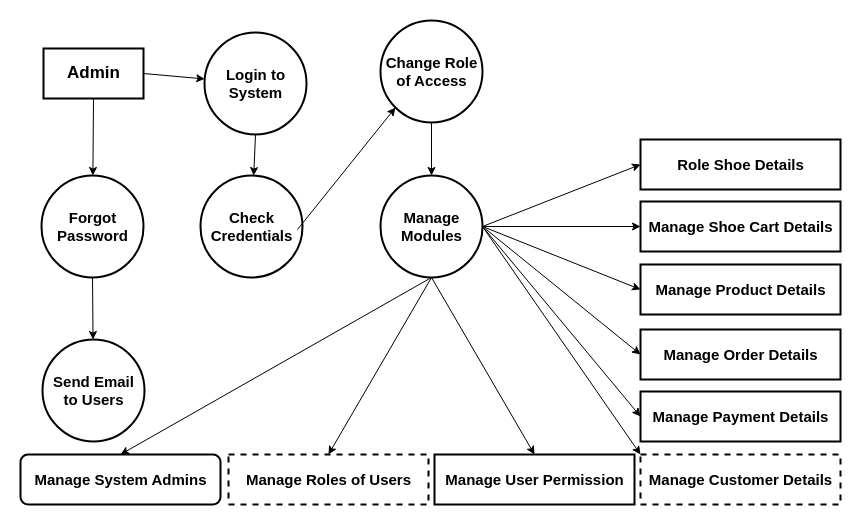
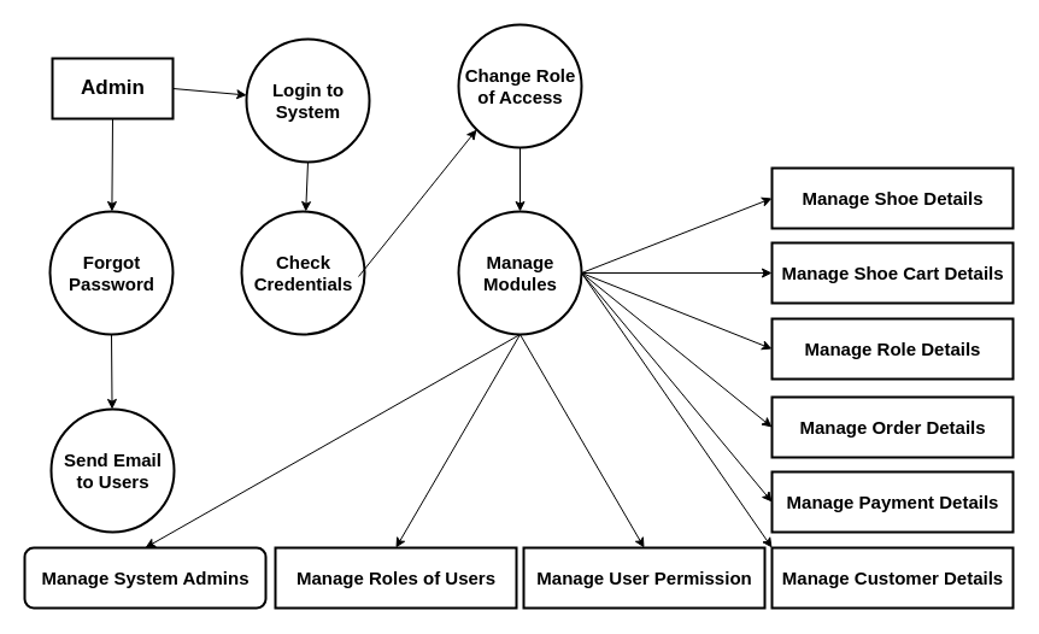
- <mxCell id="3" value="&lt;b style=&quot;font-size: 15px;&quot;&gt;Role Shoe Details&lt;/b&gt;" style="html=1;dashed=0;whitespace=wrap;strokeWidth=2;fontSize=15;" vertex="1" parent="1"><mxGeometry x="640" y="139" width="200" height="50" as="geometry" /></mxCell>
+ <mxCell id="3" value="&lt;b style=&quot;font-size: 15px;&quot;&gt;Manage Shoe Details&lt;/b&gt;" style="html=1;dashed=0;whitespace=wrap;strokeWidth=2;fontSize=15;" vertex="1" parent="1"><mxGeometry x="640" y="139" width="200" height="50" as="geometry" /></mxCell>
- <mxCell id="5" value="&lt;b style=&quot;font-size: 15px;&quot;&gt;Manage Product Details&lt;/b&gt;" style="html=1;dashed=0;whitespace=wrap;strokeWidth=2;fontSize=15;" vertex="1" parent="1"><mxGeometry x="640" y="264" width="200" height="50" as="geometry" /></mxCell>
+ <mxCell id="5" value="&lt;b style=&quot;font-size: 15px;&quot;&gt;Manage Role Details&lt;/b&gt;" style="html=1;dashed=0;whitespace=wrap;strokeWidth=2;fontSize=15;" vertex="1" parent="1"><mxGeometry x="640" y="264" width="200" height="50" as="geometry" /></mxCell>
- <mxCell id="9" value="&lt;b style=&quot;font-size: 15px;&quot;&gt;Manage Roles of Users&lt;/b&gt;" style="html=1;dashed=1;whitespace=wrap;strokeWidth=2;fontSize=15;" vertex="1" parent="1"><mxGeometry x="228" y="454" width="200" height="50" as="geometry" /></mxCell>
+ <mxCell id="9" value="&lt;b style=&quot;font-size: 15px;&quot;&gt;Manage Roles of Users&lt;/b&gt;" style="html=1;dashed=0;whitespace=wrap;strokeWidth=2;fontSize=15;" vertex="1" parent="1"><mxGeometry x="228" y="454" width="200" height="50" as="geometry" /></mxCell>
- <mxCell id="8" value="&lt;b style=&quot;font-size: 15px;&quot;&gt;Manage Customer Details&lt;/b&gt;" style="html=1;dashed=1;whitespace=wrap;strokeWidth=2;fontSize=15;" vertex="1" parent="1"><mxGeometry x="640" y="454" width="200" height="50" as="geometry" /></mxCell>
+ <mxCell id="8" value="&lt;b style=&quot;font-size: 15px;&quot;&gt;Manage Customer Details&lt;/b&gt;" style="html=1;dashed=0;whitespace=wrap;strokeWidth=2;fontSize=15;" vertex="1" parent="1"><mxGeometry x="640" y="454" width="200" height="50" as="geometry" /></mxCell>
